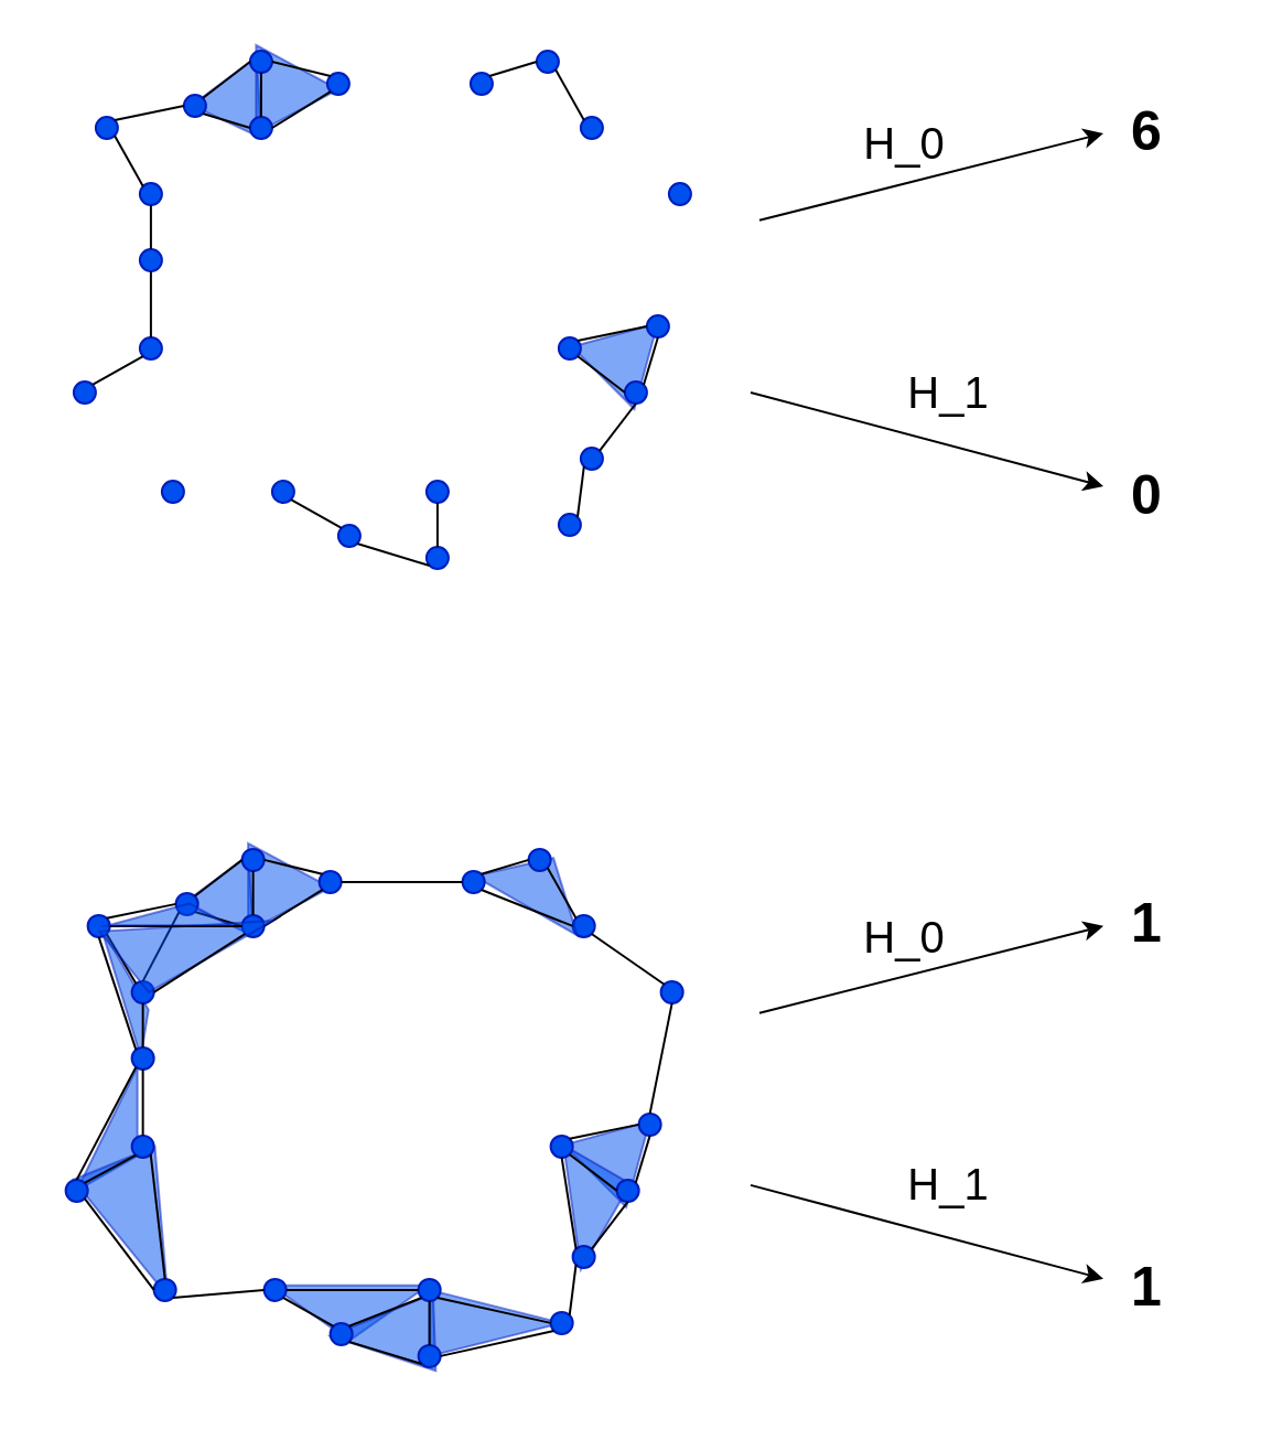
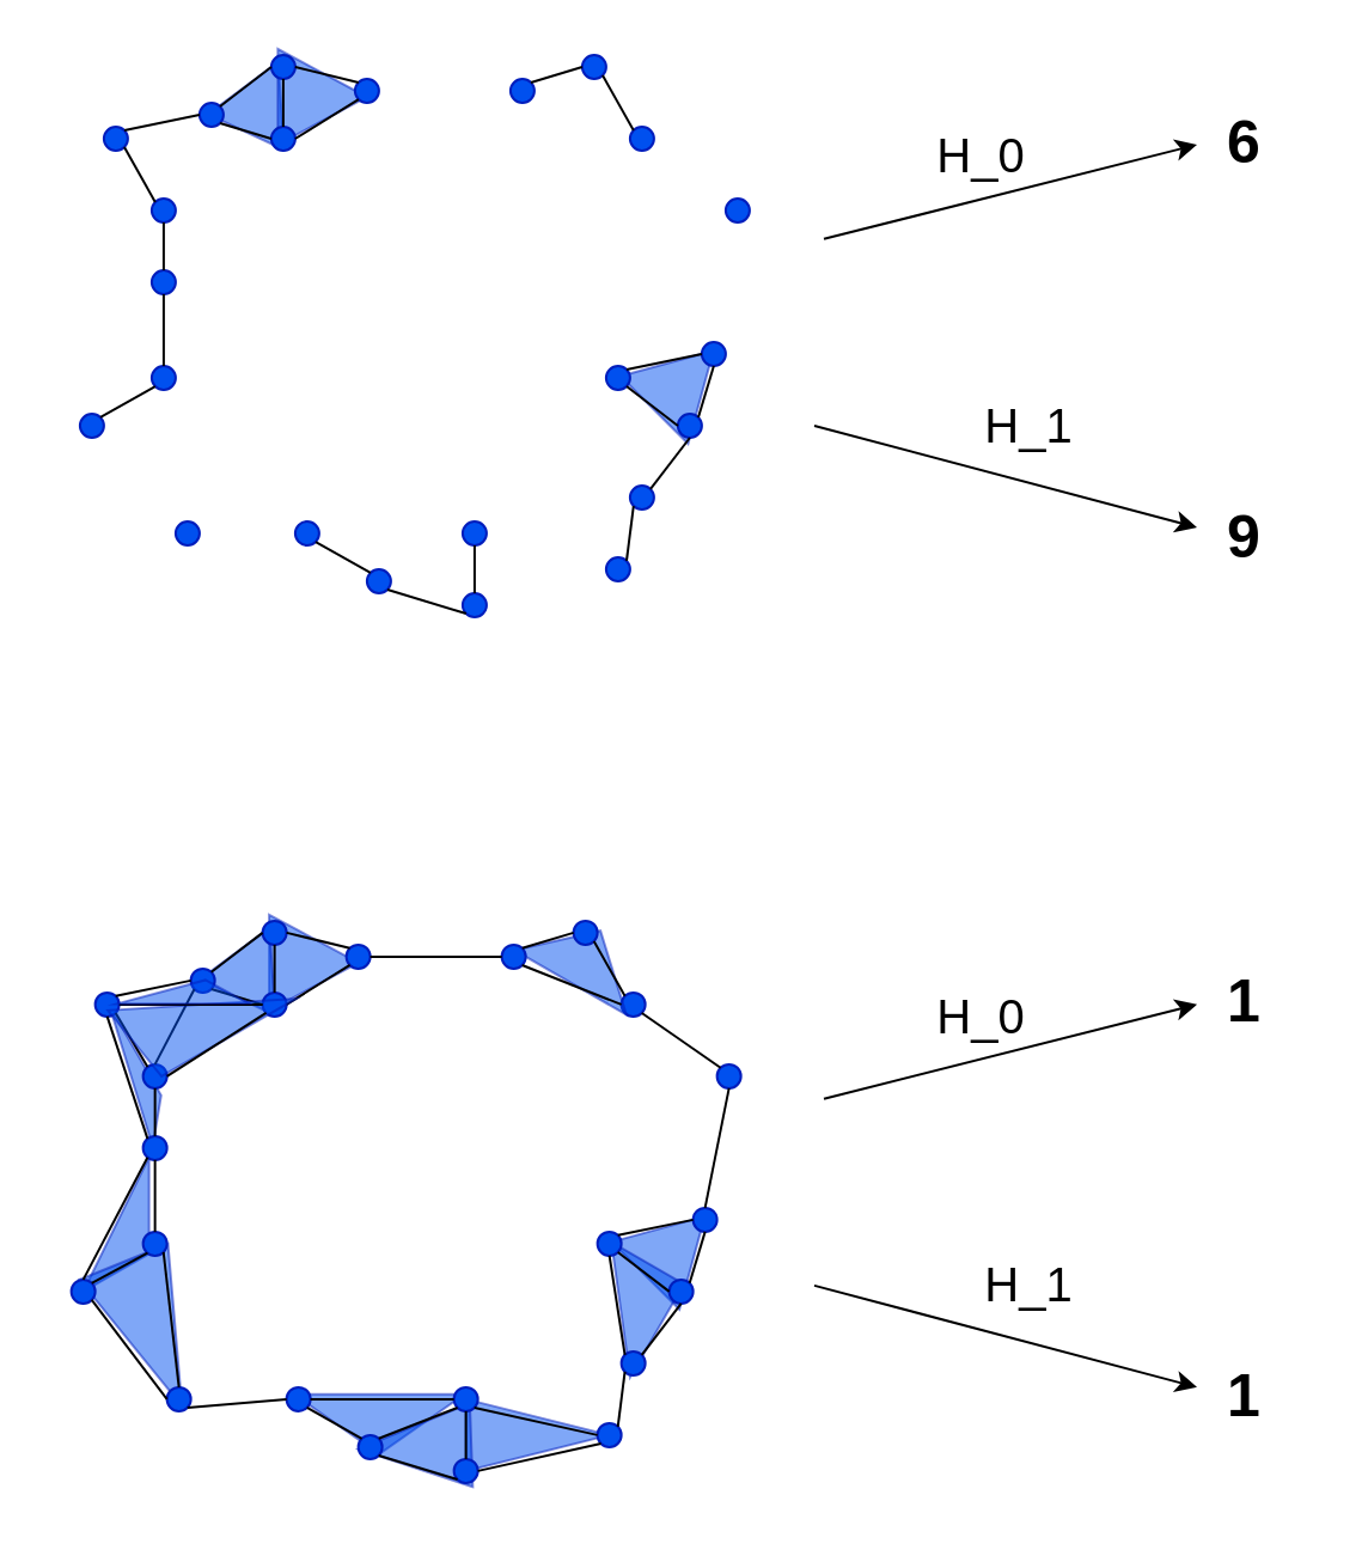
- <mxCell id="130" value="&lt;font style=&quot;font-size: 25px;&quot;&gt;0&lt;/font&gt;" style="text;html=1;strokeColor=none;fillColor=none;align=center;verticalAlign=middle;whiteSpace=wrap;rounded=0;fontSize=25;fontStyle=1" vertex="1" parent="1"><mxGeometry x="490" y="207.5" width="60" height="30" as="geometry" /></mxCell>
+ <mxCell id="130" value="&lt;font style=&quot;font-size: 25px;&quot;&gt;9&lt;/font&gt;" style="text;html=1;strokeColor=none;fillColor=none;align=center;verticalAlign=middle;whiteSpace=wrap;rounded=0;fontSize=25;fontStyle=1" vertex="1" parent="1"><mxGeometry x="490" y="207.5" width="60" height="30" as="geometry" /></mxCell>
